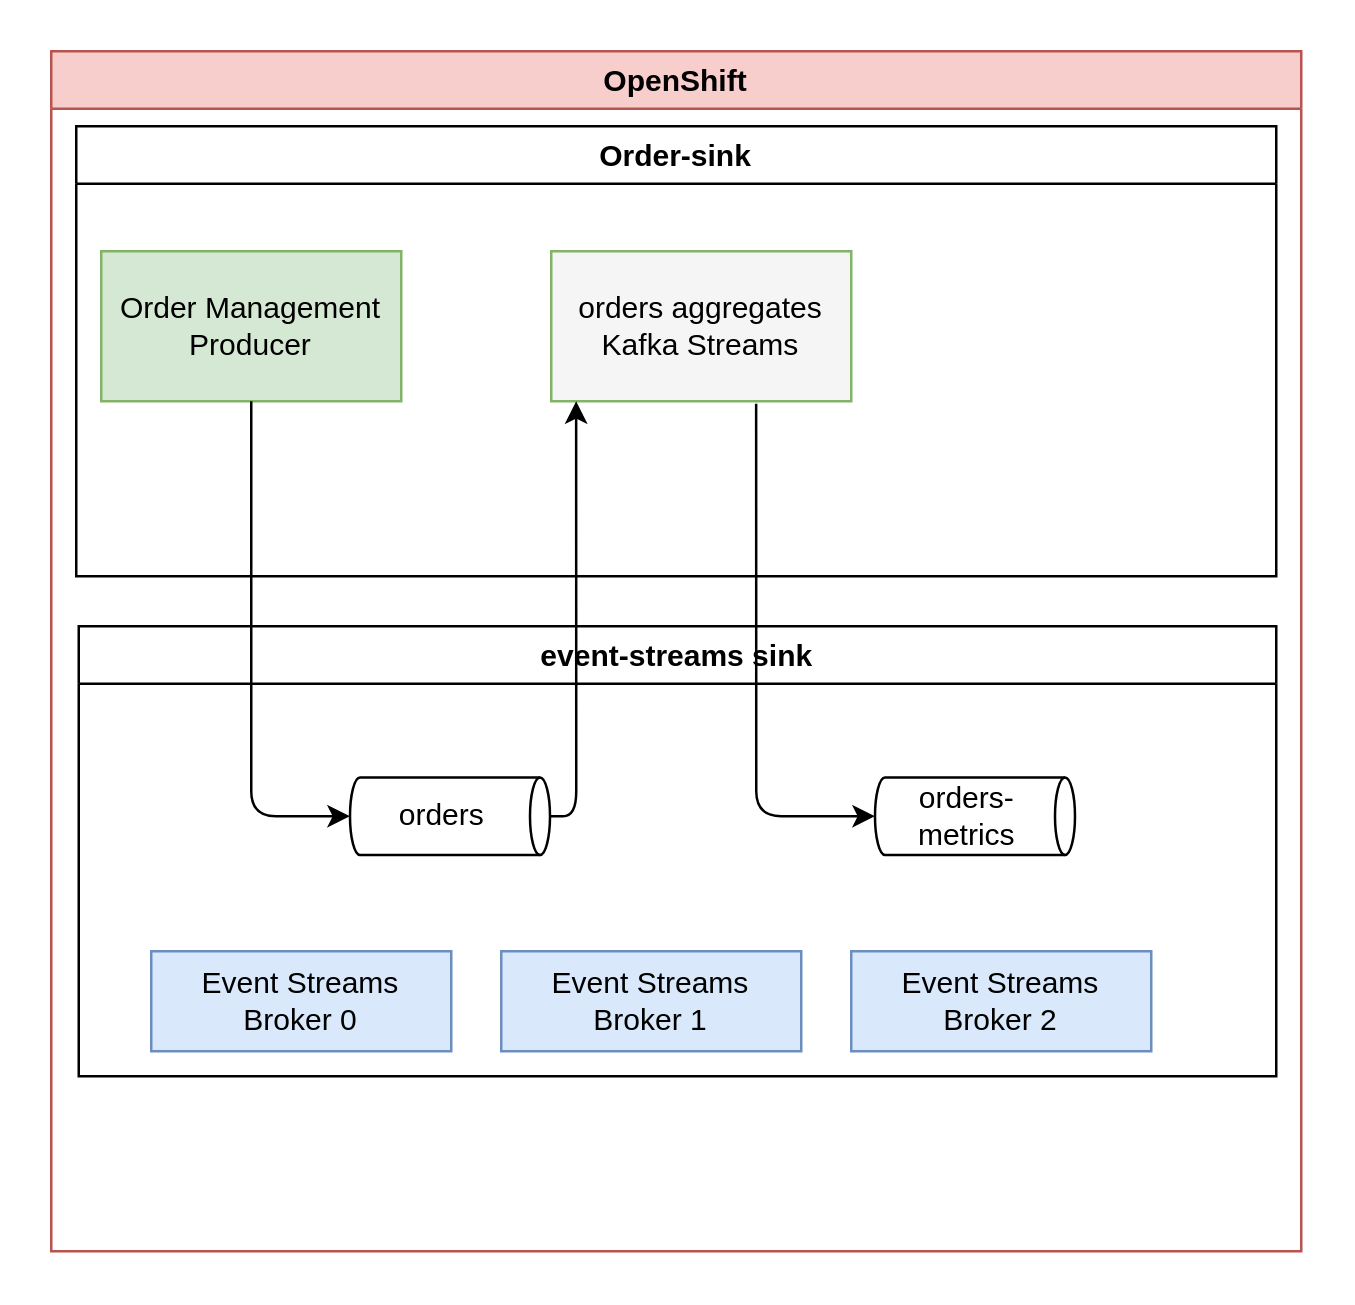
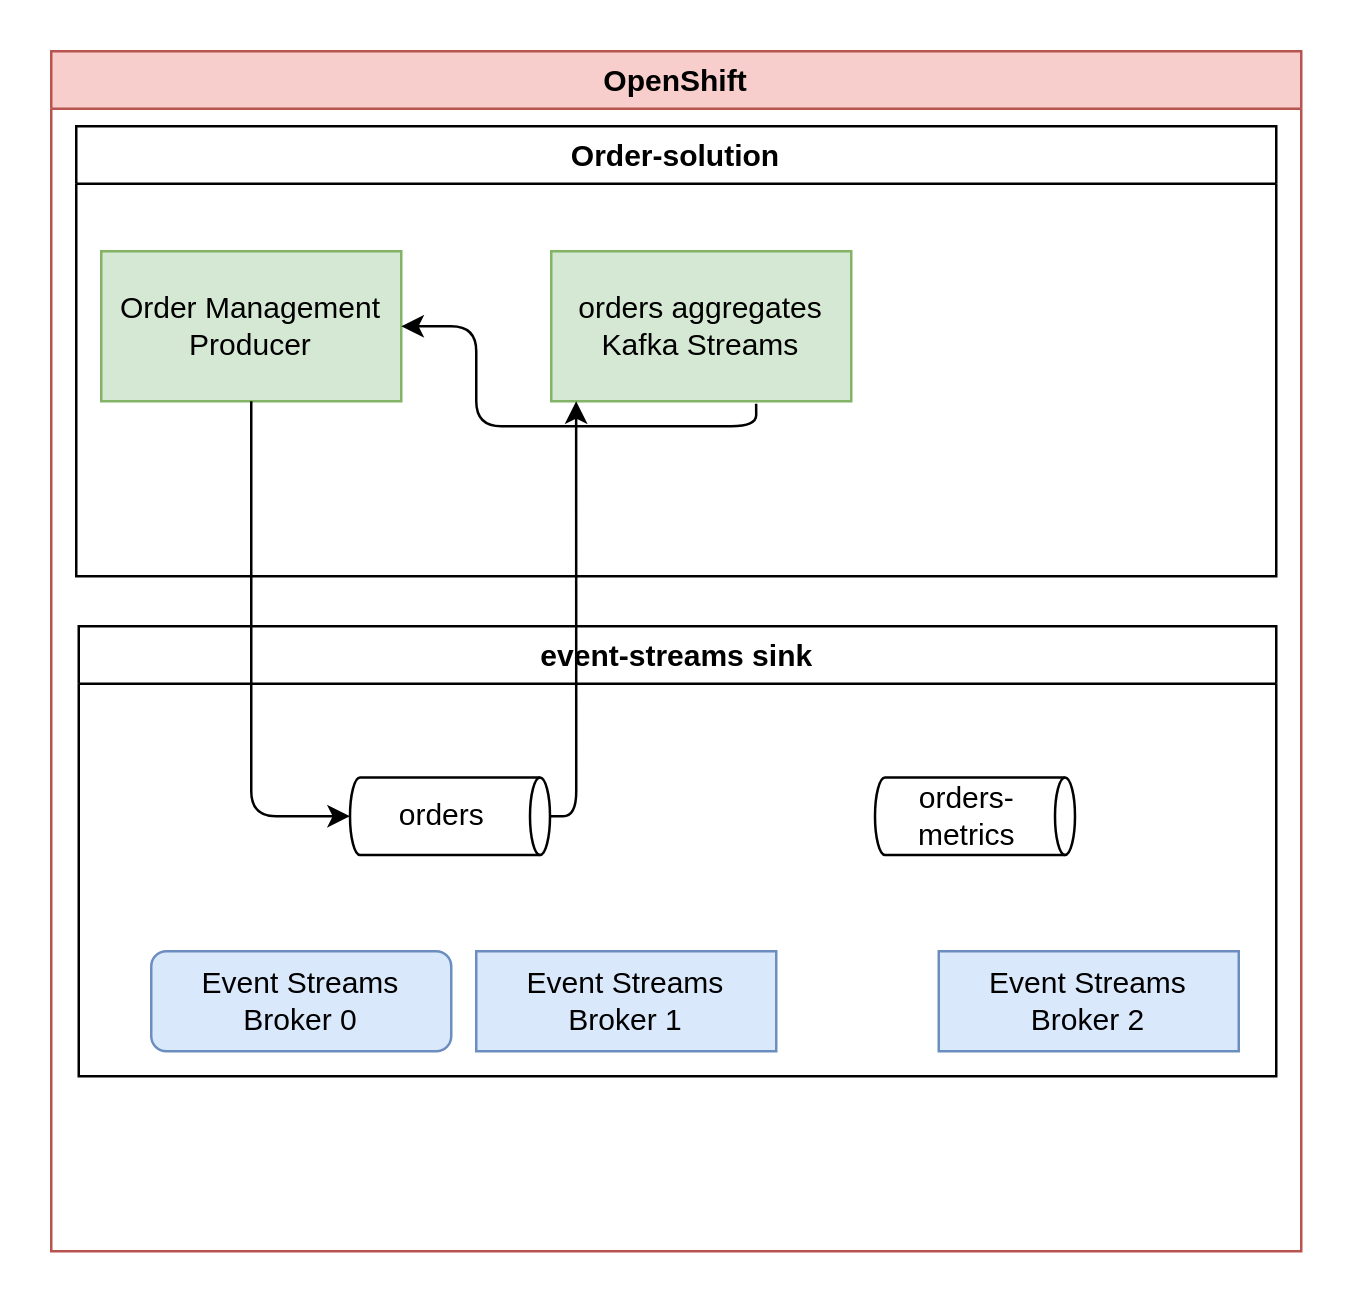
- <mxCell id="3" value="Order-sink" style="swimlane;" vertex="1" parent="2"><mxGeometry x="10" y="30" width="480" height="180" as="geometry" /></mxCell>
+ <mxCell id="3" value="Order-solution" style="swimlane;" vertex="1" parent="2"><mxGeometry x="10" y="30" width="480" height="180" as="geometry" /></mxCell>
- <mxCell id="5" value="orders aggregates Kafka Streams" style="rounded=0;whiteSpace=wrap;html=1;fillColor=#f5f5f5;strokeColor=#82b366;" vertex="1" parent="3"><mxGeometry x="190" y="50" width="120" height="60" as="geometry" /></mxCell>
+ <mxCell id="5" value="orders aggregates Kafka Streams" style="rounded=0;whiteSpace=wrap;html=1;fillColor=#d5e8d4;strokeColor=#82b366;" vertex="1" parent="3"><mxGeometry x="190" y="50" width="120" height="60" as="geometry" /></mxCell>
- <mxCell id="14" style="edgeStyle=orthogonalEdgeStyle;html=1;entryX=0.5;entryY=1;entryDx=0;entryDy=0;entryPerimeter=0;exitX=0.683;exitY=1.017;exitDx=0;exitDy=0;exitPerimeter=0;" edge="1" parent="2" source="5" target="11"><mxGeometry relative="1" as="geometry" /></mxCell>
+ <mxCell id="14" style="edgeStyle=orthogonalEdgeStyle;html=1;exitX=0.683;exitY=1.017;exitDx=0;exitDy=0;exitPerimeter=0;" edge="1" parent="2" source="5" target="4"><mxGeometry relative="1" as="geometry" /></mxCell>
- <mxCell id="7" value="Event Streams&lt;br&gt;Broker 0" style="rounded=0;whiteSpace=wrap;html=1;fillColor=#dae8fc;strokeColor=#6c8ebf;" vertex="1" parent="6"><mxGeometry x="29" y="130" width="120" height="40" as="geometry" /></mxCell>
+ <mxCell id="7" value="Event Streams&lt;br&gt;Broker 0" style="whiteSpace=wrap;html=1;fillColor=#dae8fc;strokeColor=#6c8ebf;rounded=1;" vertex="1" parent="6"><mxGeometry x="29" y="130" width="120" height="40" as="geometry" /></mxCell>
- <mxCell id="8" value="Event Streams&lt;br&gt;Broker 1" style="rounded=0;whiteSpace=wrap;html=1;fillColor=#dae8fc;strokeColor=#6c8ebf;" vertex="1" parent="6"><mxGeometry x="169" y="130" width="120" height="40" as="geometry" /></mxCell>
+ <mxCell id="8" value="Event Streams&lt;br&gt;Broker 1" style="rounded=0;whiteSpace=wrap;html=1;fillColor=#dae8fc;strokeColor=#6c8ebf;" vertex="1" parent="6"><mxGeometry x="159" y="130" width="120" height="40" as="geometry" /></mxCell>
- <mxCell id="9" value="Event Streams&lt;br&gt;Broker 2" style="rounded=0;whiteSpace=wrap;html=1;fillColor=#dae8fc;strokeColor=#6c8ebf;" vertex="1" parent="6"><mxGeometry x="309" y="130" width="120" height="40" as="geometry" /></mxCell>
+ <mxCell id="9" value="Event Streams&lt;br&gt;Broker 2" style="rounded=0;whiteSpace=wrap;html=1;fillColor=#dae8fc;strokeColor=#6c8ebf;" vertex="1" parent="6"><mxGeometry x="344" y="130" width="120" height="40" as="geometry" /></mxCell>
